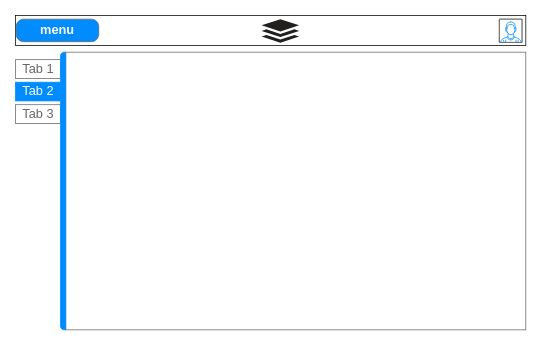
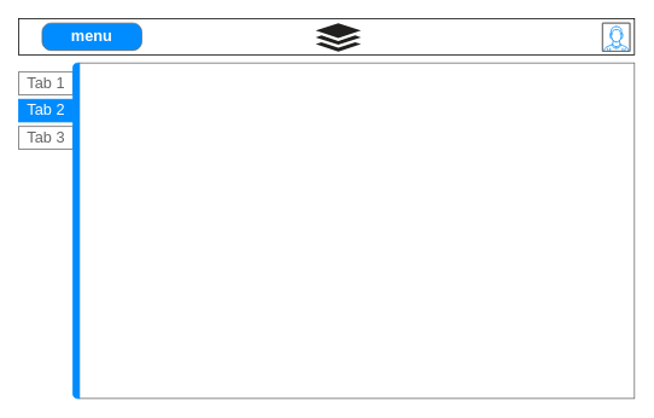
- <mxCell id="9" value="menu" style="strokeWidth=1;shadow=0;dashed=0;align=center;html=1;shape=mxgraph.mockup.buttons.button;strokeColor=#666666;fontColor=#ffffff;mainText=;buttonStyle=round;fontSize=17;fontStyle=1;fillColor=#008cff;whiteSpace=wrap;" vertex="1" parent="1"><mxGeometry x="21" y="25" width="110" height="30" as="geometry" /></mxCell>
+ <mxCell id="9" value="menu" style="strokeWidth=1;shadow=0;dashed=0;align=center;html=1;shape=mxgraph.mockup.buttons.button;strokeColor=#666666;fontColor=#ffffff;mainText=;buttonStyle=round;fontSize=17;fontStyle=1;fillColor=#008cff;whiteSpace=wrap;" vertex="1" parent="1"><mxGeometry x="46" y="25" width="110" height="30" as="geometry" /></mxCell>
